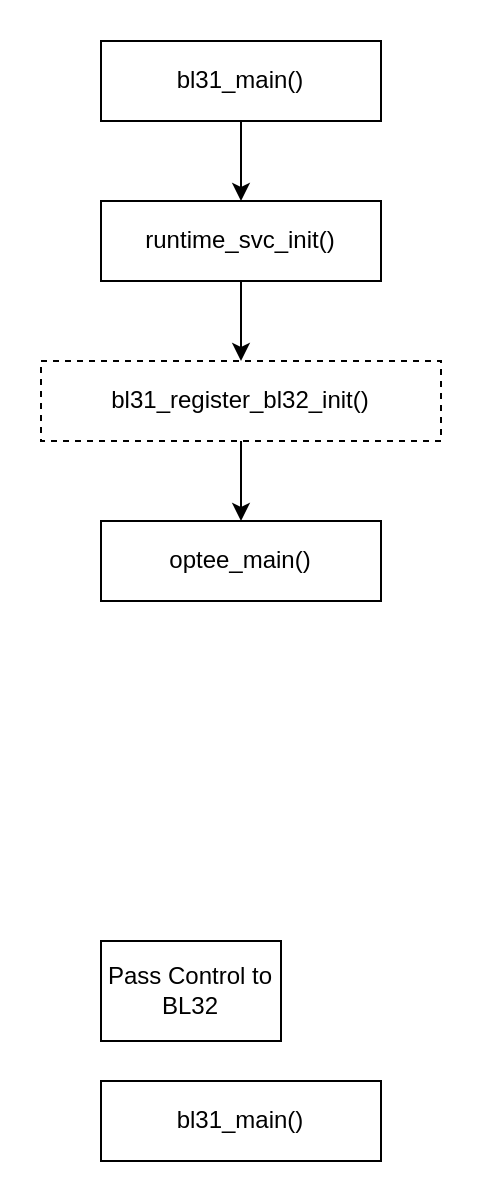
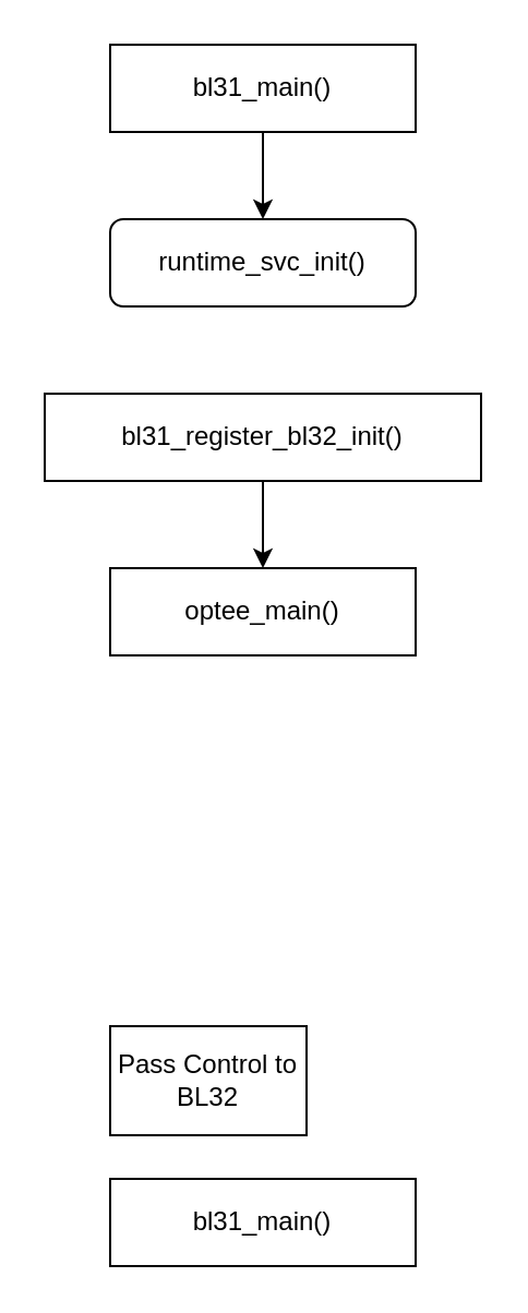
- <mxCell id="9" value="runtime_svc_init()" style="rounded=0;whiteSpace=wrap;html=1;" vertex="1" parent="1"><mxGeometry x="50" y="100" width="140" height="40" as="geometry" /></mxCell>
+ <mxCell id="9" value="runtime_svc_init()" style="whiteSpace=wrap;html=1;rounded=1;" vertex="1" parent="1"><mxGeometry x="50" y="100" width="140" height="40" as="geometry" /></mxCell>
- <mxCell id="8" style="edgeStyle=orthogonalEdgeStyle;rounded=0;orthogonalLoop=1;jettySize=auto;html=1;exitX=0.5;exitY=1;exitDx=0;exitDy=0;entryX=0.5;entryY=0;entryDx=0;entryDy=0;" edge="1" parent="1" source="9" target="3"><mxGeometry relative="1" as="geometry" /></mxCell>
- <mxCell id="3" value="bl31_register_bl32_init()" style="rounded=0;whiteSpace=wrap;html=1;dashed=1;" vertex="1" parent="1"><mxGeometry x="20" y="180" width="200" height="40" as="geometry" /></mxCell>
+ <mxCell id="3" value="bl31_register_bl32_init()" style="rounded=0;whiteSpace=wrap;html=1;" vertex="1" parent="1"><mxGeometry x="20" y="180" width="200" height="40" as="geometry" /></mxCell>
